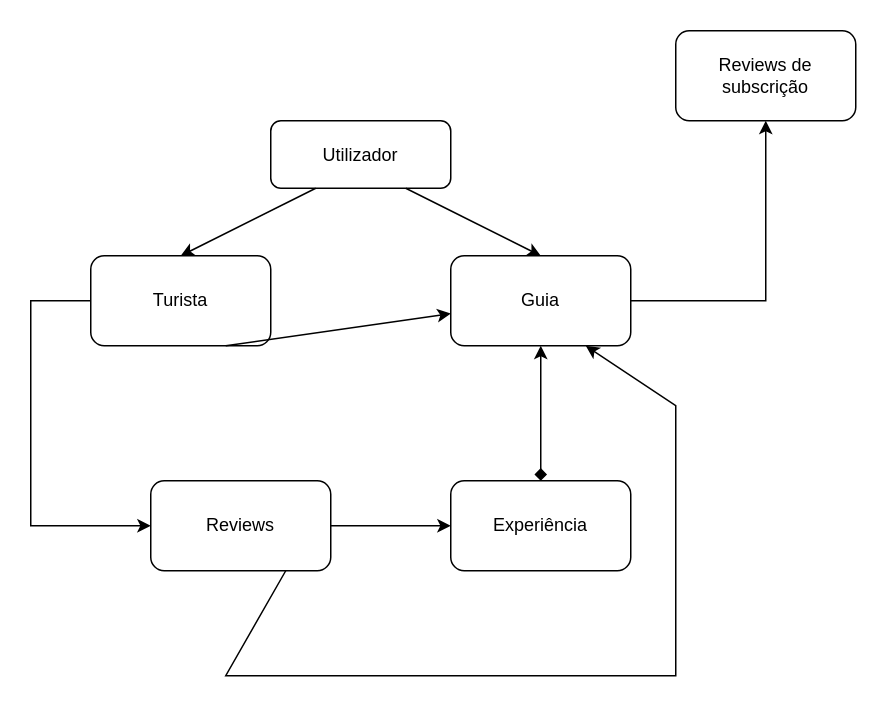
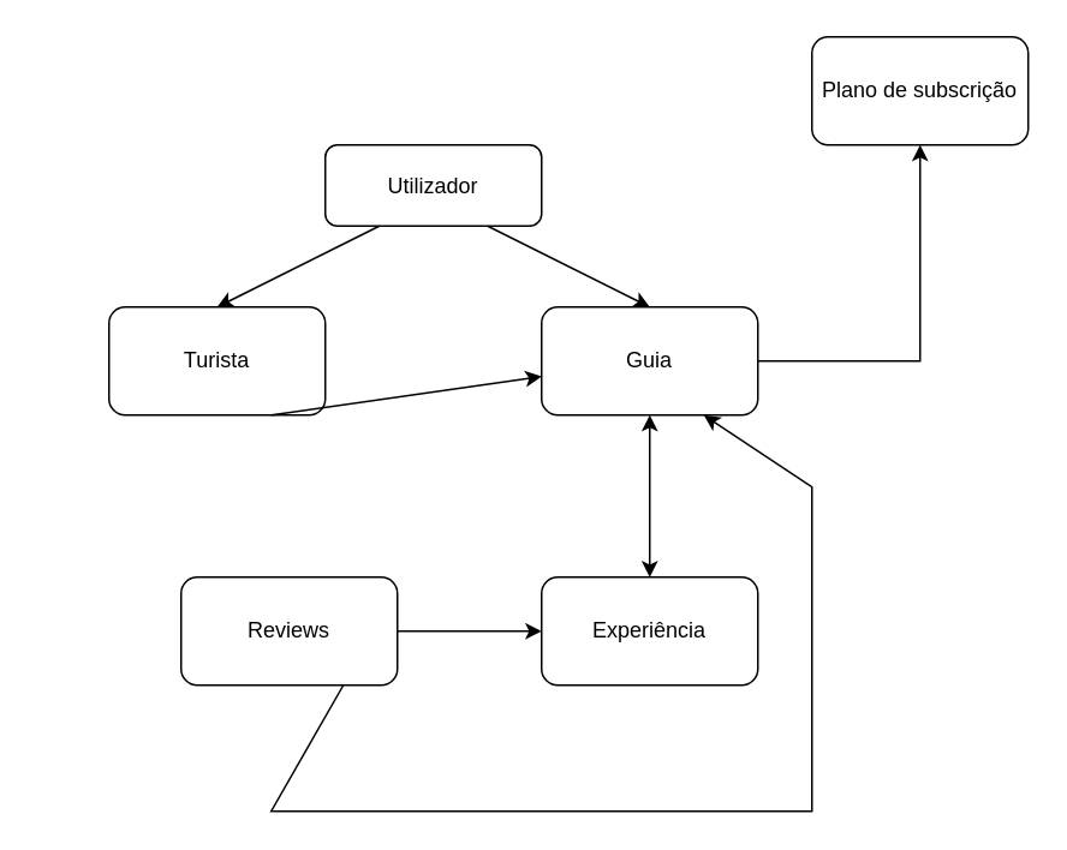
- <mxCell id="8" value="Reviews de subscrição" style="rounded=1;whiteSpace=wrap;html=1;" vertex="1" parent="1"><mxGeometry x="450" y="20" width="120" height="60" as="geometry" /></mxCell>
+ <mxCell id="8" value="Plano de subscrição" style="rounded=1;whiteSpace=wrap;html=1;" vertex="1" parent="1"><mxGeometry x="450" y="20" width="120" height="60" as="geometry" /></mxCell>
- <mxCell id="11" value="" style="endArrow=classic;html=1;rounded=0;exitX=0;exitY=0.5;exitDx=0;exitDy=0;entryX=0;entryY=0.5;entryDx=0;entryDy=0;" edge="1" parent="1" source="5" target="9"><mxGeometry width="50" height="50" relative="1" as="geometry"><mxPoint x="280" y="220" as="sourcePoint" /><mxPoint x="330" y="170" as="targetPoint" /><Array as="points"><mxPoint x="20" y="200" /><mxPoint x="20" y="350" /></Array></mxGeometry></mxCell>
- <mxCell id="13" value="" style="endArrow=diamond;startArrow=classic;html=1;rounded=0;exitX=0.5;exitY=1;exitDx=0;exitDy=0;entryX=0.5;entryY=0;entryDx=0;entryDy=0;" edge="1" parent="1" source="4" target="3"><mxGeometry width="50" height="50" relative="1" as="geometry"><mxPoint x="280" y="220" as="sourcePoint" /><mxPoint x="330" y="170" as="targetPoint" /></mxGeometry></mxCell>
+ <mxCell id="13" value="" style="endArrow=classic;startArrow=classic;html=1;rounded=0;exitX=0.5;exitY=1;exitDx=0;exitDy=0;entryX=0.5;entryY=0;entryDx=0;entryDy=0;" edge="1" parent="1" source="4" target="3"><mxGeometry width="50" height="50" relative="1" as="geometry"><mxPoint x="280" y="220" as="sourcePoint" /><mxPoint x="330" y="170" as="targetPoint" /></mxGeometry></mxCell>
